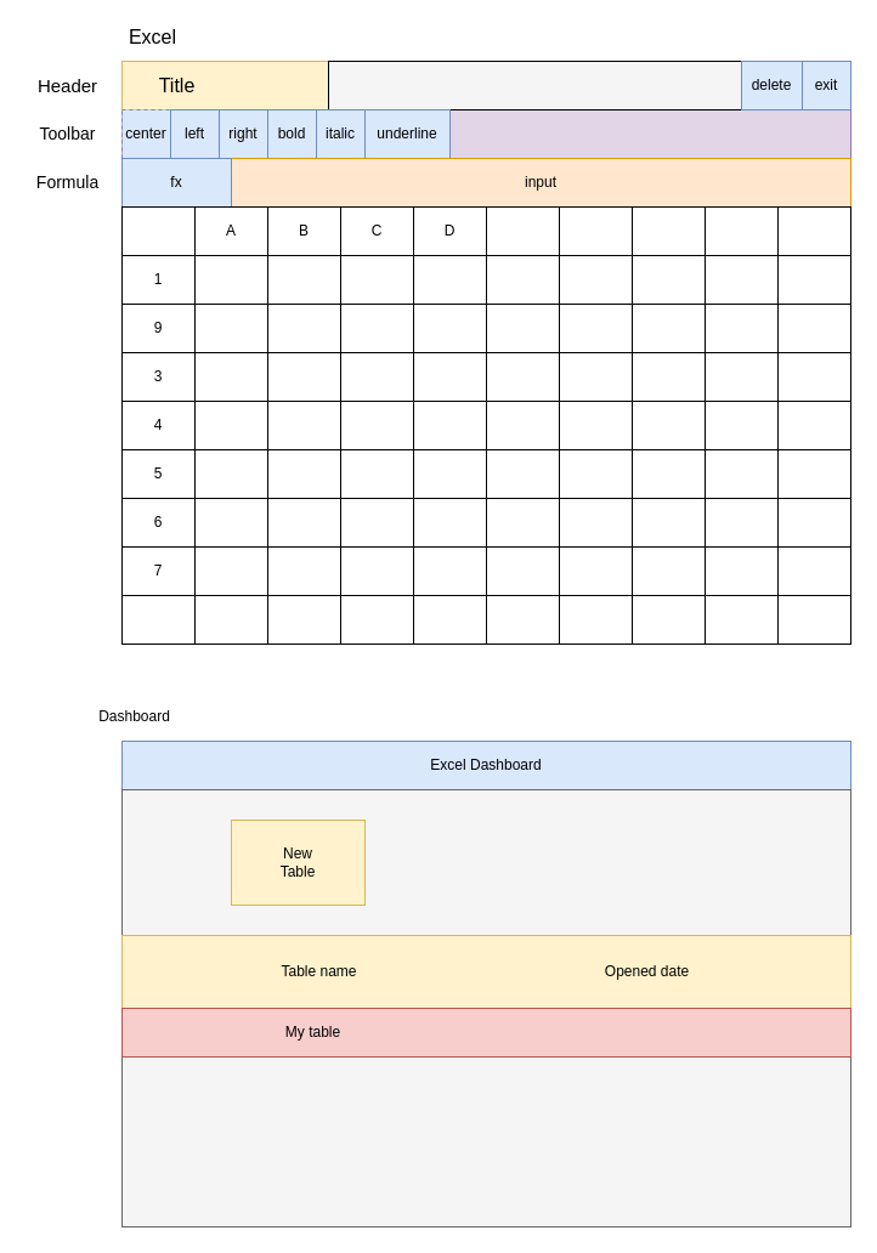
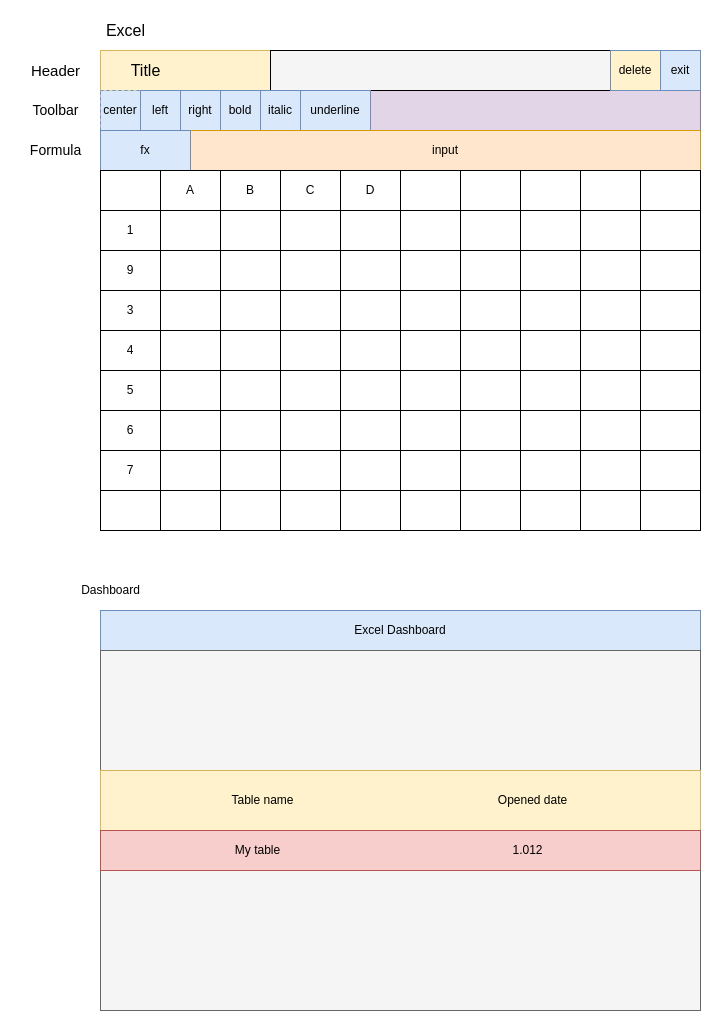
- <mxCell id="15" value="delete" style="rounded=0;whiteSpace=wrap;html=1;fillColor=#dae8fc;strokeColor=#6c8ebf;" parent="1" vertex="1"><mxGeometry x="610" y="50" width="50" height="40" as="geometry" /></mxCell>
+ <mxCell id="15" value="delete" style="rounded=0;whiteSpace=wrap;html=1;fillColor=#fff2cc;strokeColor=#6c8ebf;" parent="1" vertex="1"><mxGeometry x="610" y="50" width="50" height="40" as="geometry" /></mxCell>
- <mxCell id="154" value="New&lt;br&gt;Table" style="rounded=0;whiteSpace=wrap;html=1;fillColor=#fff2cc;strokeColor=#d6b656;" parent="1" vertex="1"><mxGeometry x="190" y="675" width="110" height="70" as="geometry" /></mxCell>
+ <mxCell id="161" value="1.012" style="text;html=1;strokeColor=none;fillColor=none;align=center;verticalAlign=middle;whiteSpace=wrap;rounded=0;" parent="1" vertex="1"><mxGeometry x="490" y="840" width="75" height="20" as="geometry" /></mxCell>
